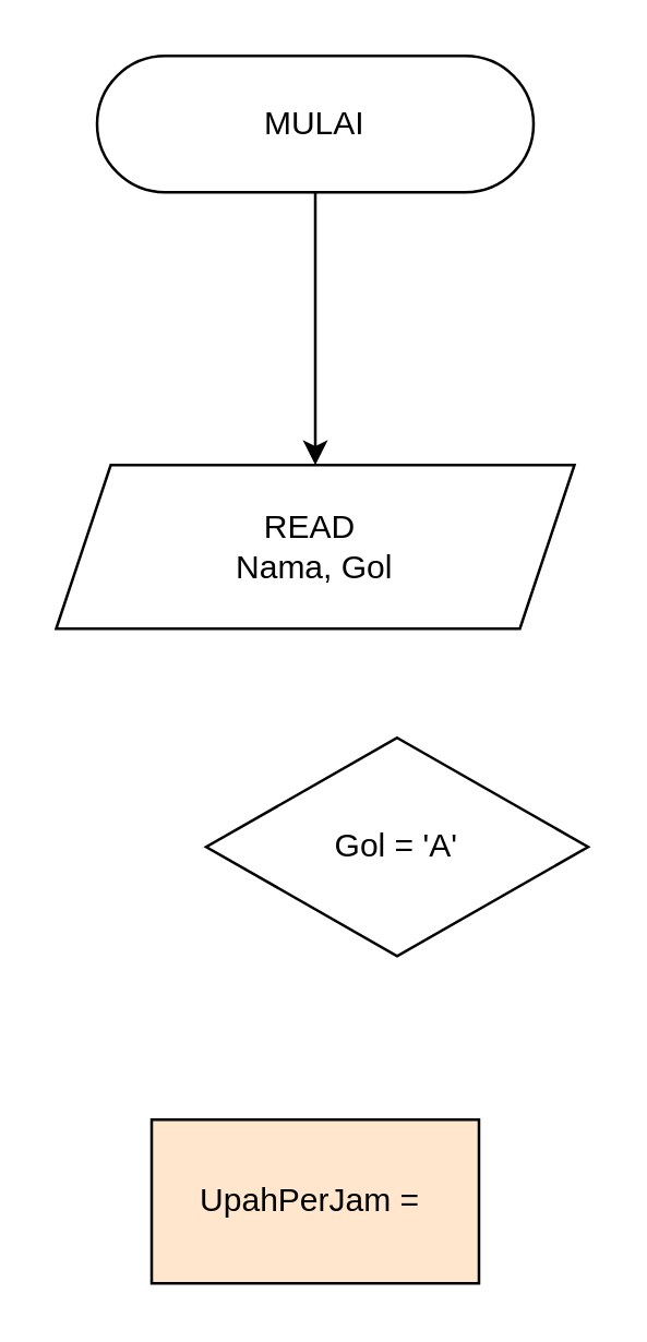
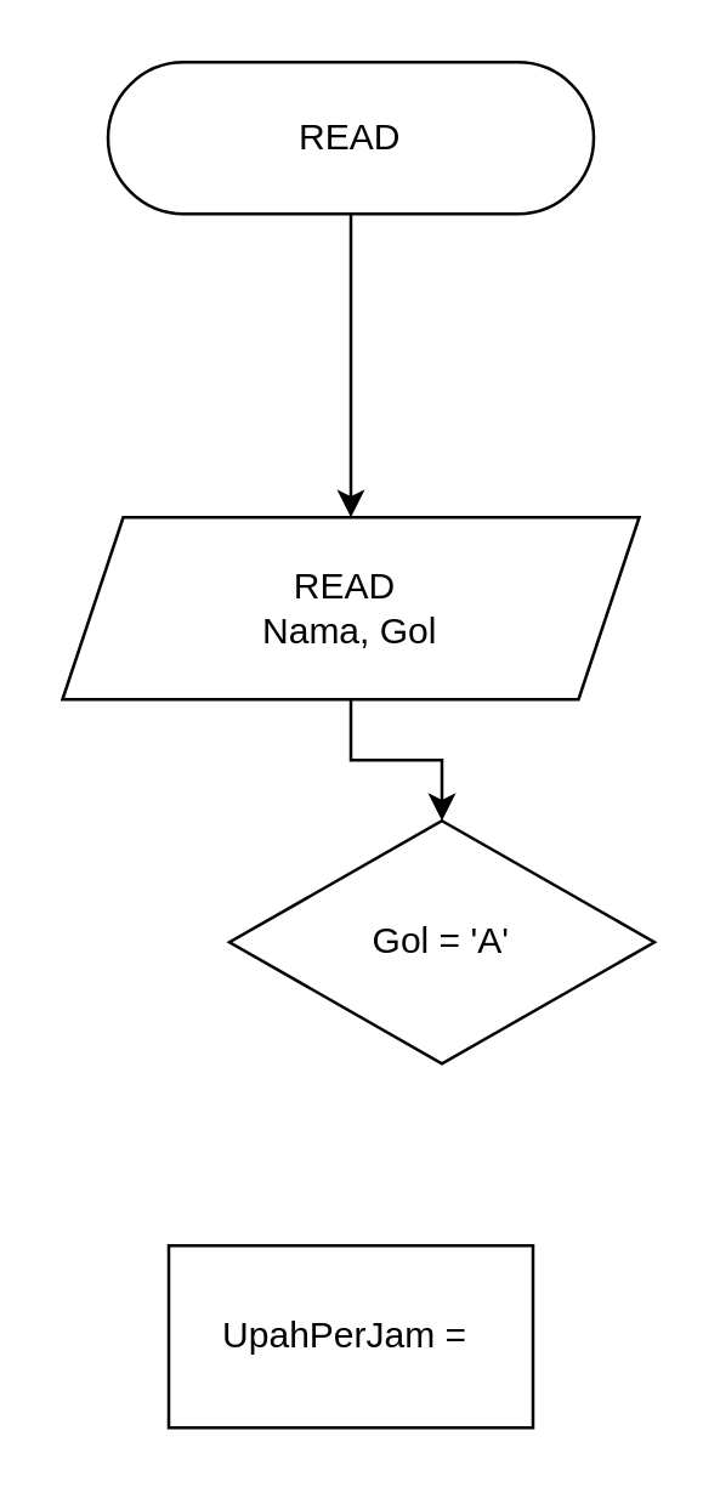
- <mxCell id="3" value="MULAI" style="rounded=1;whiteSpace=wrap;html=1;arcSize=50;" vertex="1" parent="1"><mxGeometry x="35" y="20" width="160" height="50" as="geometry" /></mxCell>
+ <mxCell id="3" value="READ" style="rounded=1;whiteSpace=wrap;html=1;arcSize=50;" vertex="1" parent="1"><mxGeometry x="35" y="20" width="160" height="50" as="geometry" /></mxCell>
+ <mxCell id="4" style="edgeStyle=orthogonalEdgeStyle;rounded=0;orthogonalLoop=1;jettySize=auto;html=1;" edge="1" parent="1" source="5" target="6"><mxGeometry relative="1" as="geometry" /></mxCell>
- <mxCell id="7" value="UpahPerJam =&amp;nbsp;" style="rounded=0;whiteSpace=wrap;html=1;fillColor=#ffe6cc;" vertex="1" parent="1"><mxGeometry x="55" y="410" width="120" height="60" as="geometry" /></mxCell>
+ <mxCell id="7" value="UpahPerJam =&amp;nbsp;" style="rounded=0;whiteSpace=wrap;html=1;" vertex="1" parent="1"><mxGeometry x="55" y="410" width="120" height="60" as="geometry" /></mxCell>
